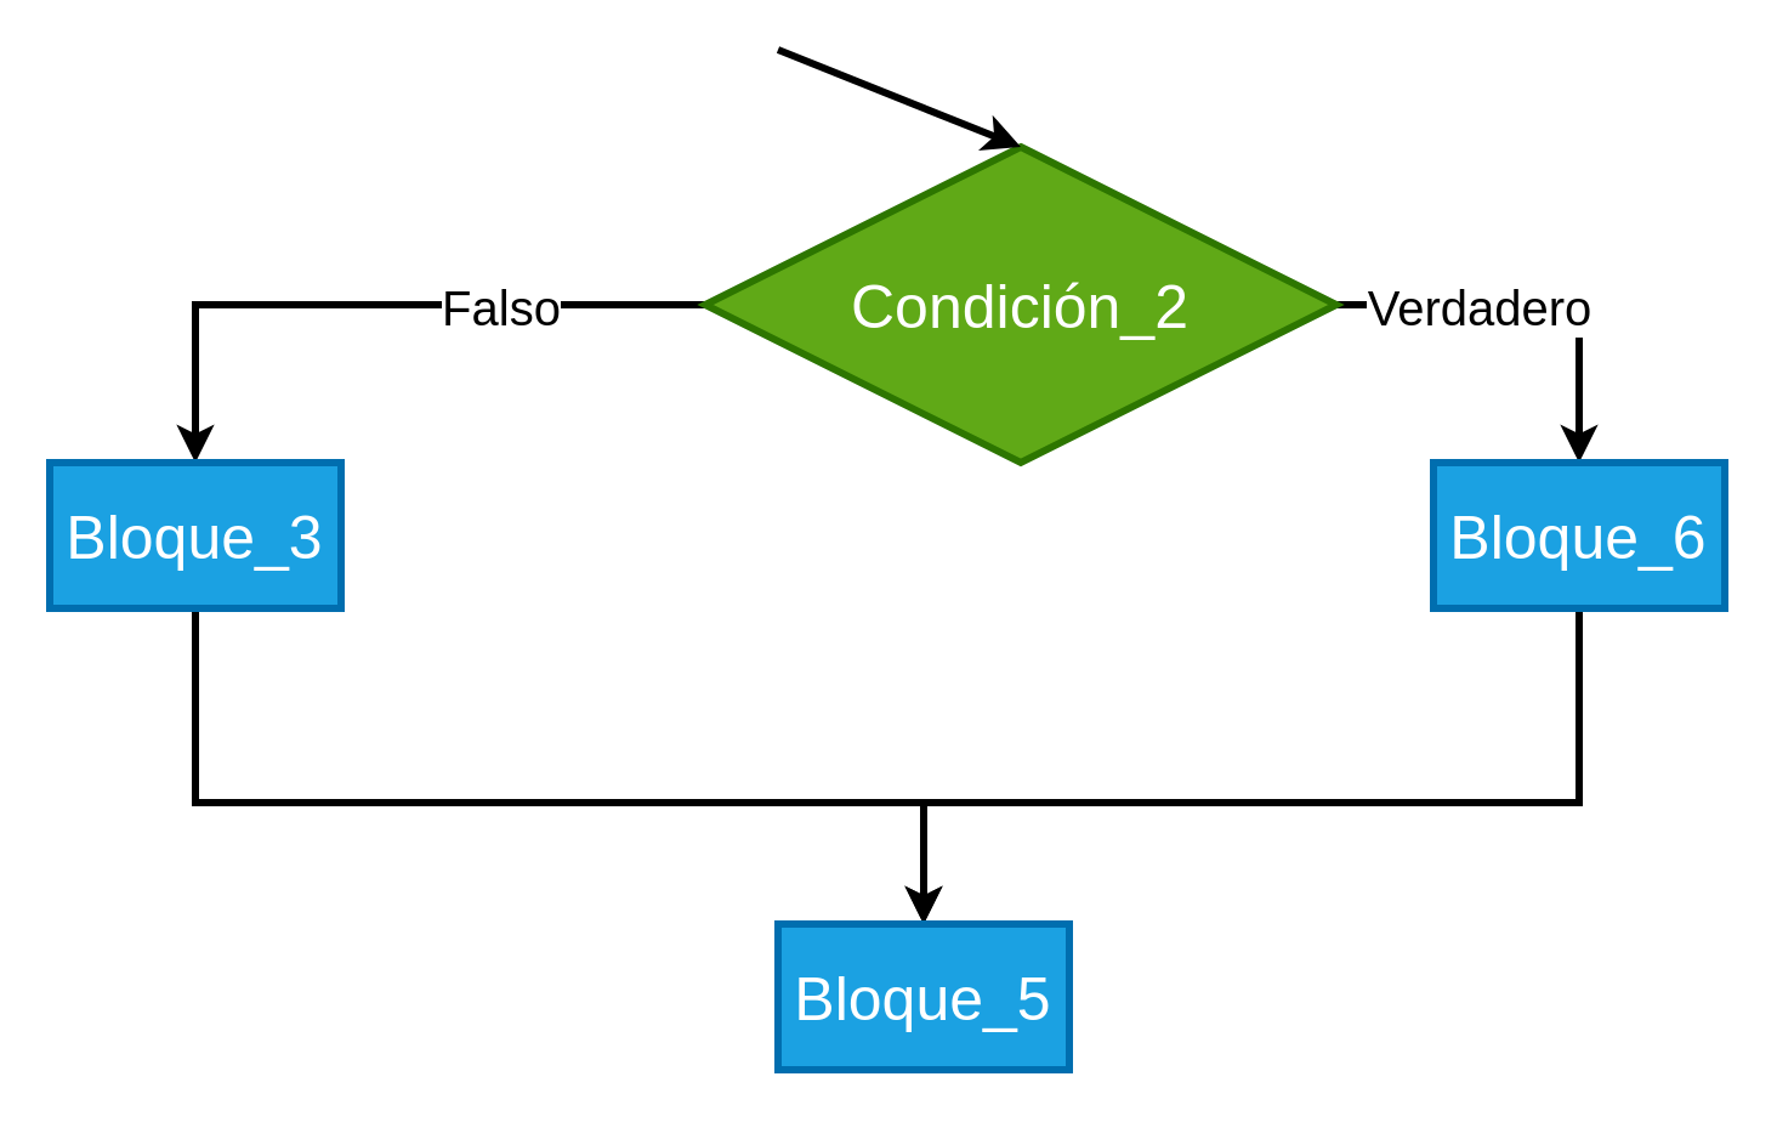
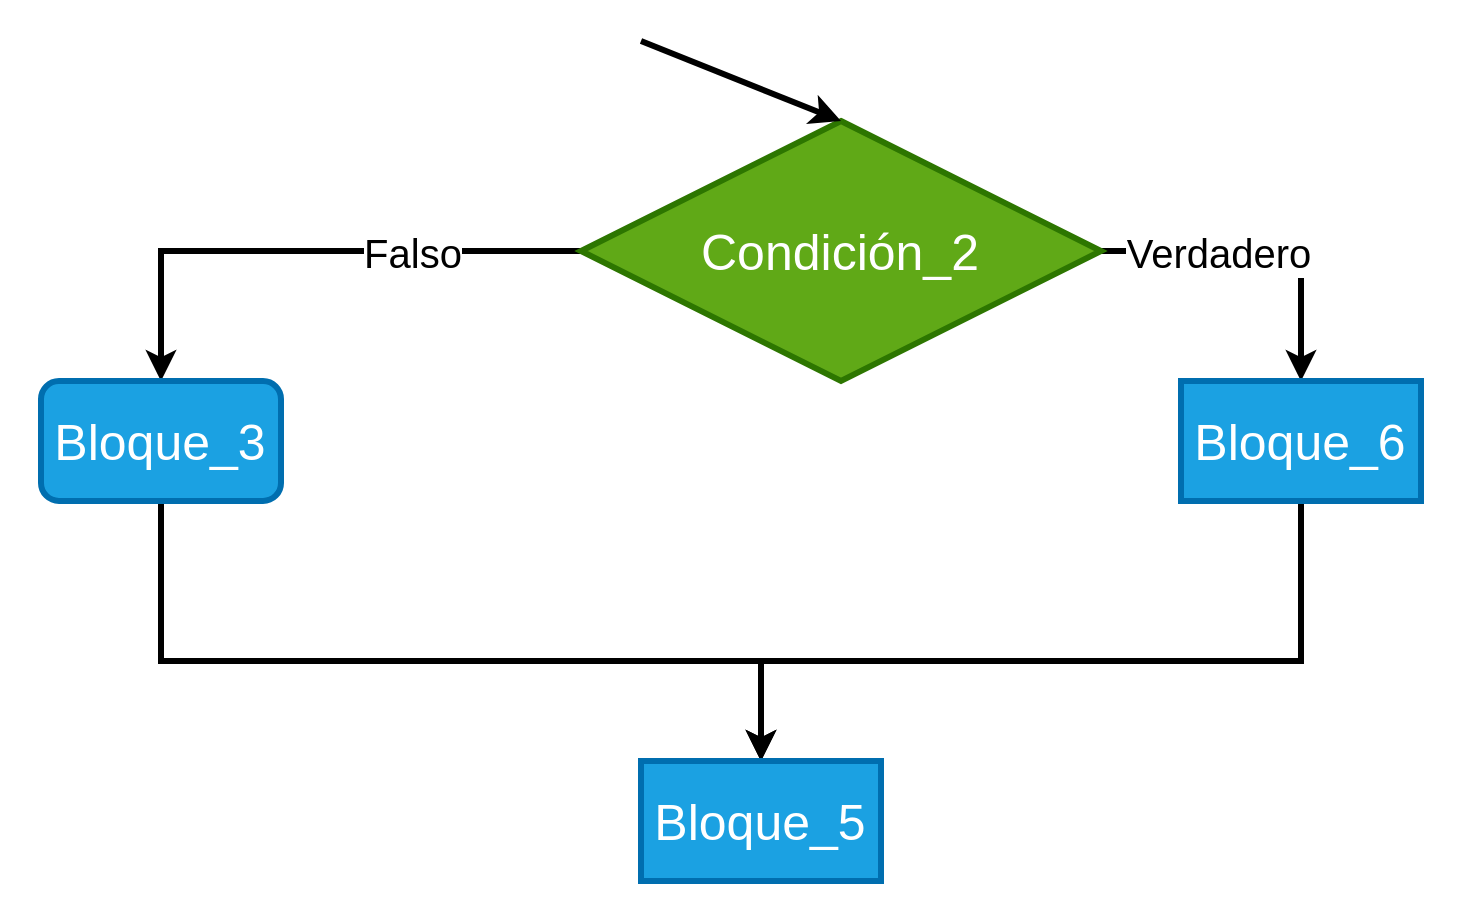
- <mxCell id="10" value="Bloque_3" style="rounded=0;whiteSpace=wrap;html=1;fillColor=#1ba1e2;strokeColor=#006EAF;fontColor=#ffffff;strokeWidth=3;fontSize=25;" vertex="1" parent="1"><mxGeometry x="20" y="190" width="120" height="60" as="geometry" /></mxCell>
+ <mxCell id="10" value="Bloque_3" style="whiteSpace=wrap;html=1;fillColor=#1ba1e2;strokeColor=#006EAF;fontColor=#ffffff;strokeWidth=3;fontSize=25;rounded=1;" vertex="1" parent="1"><mxGeometry x="20" y="190" width="120" height="60" as="geometry" /></mxCell>
